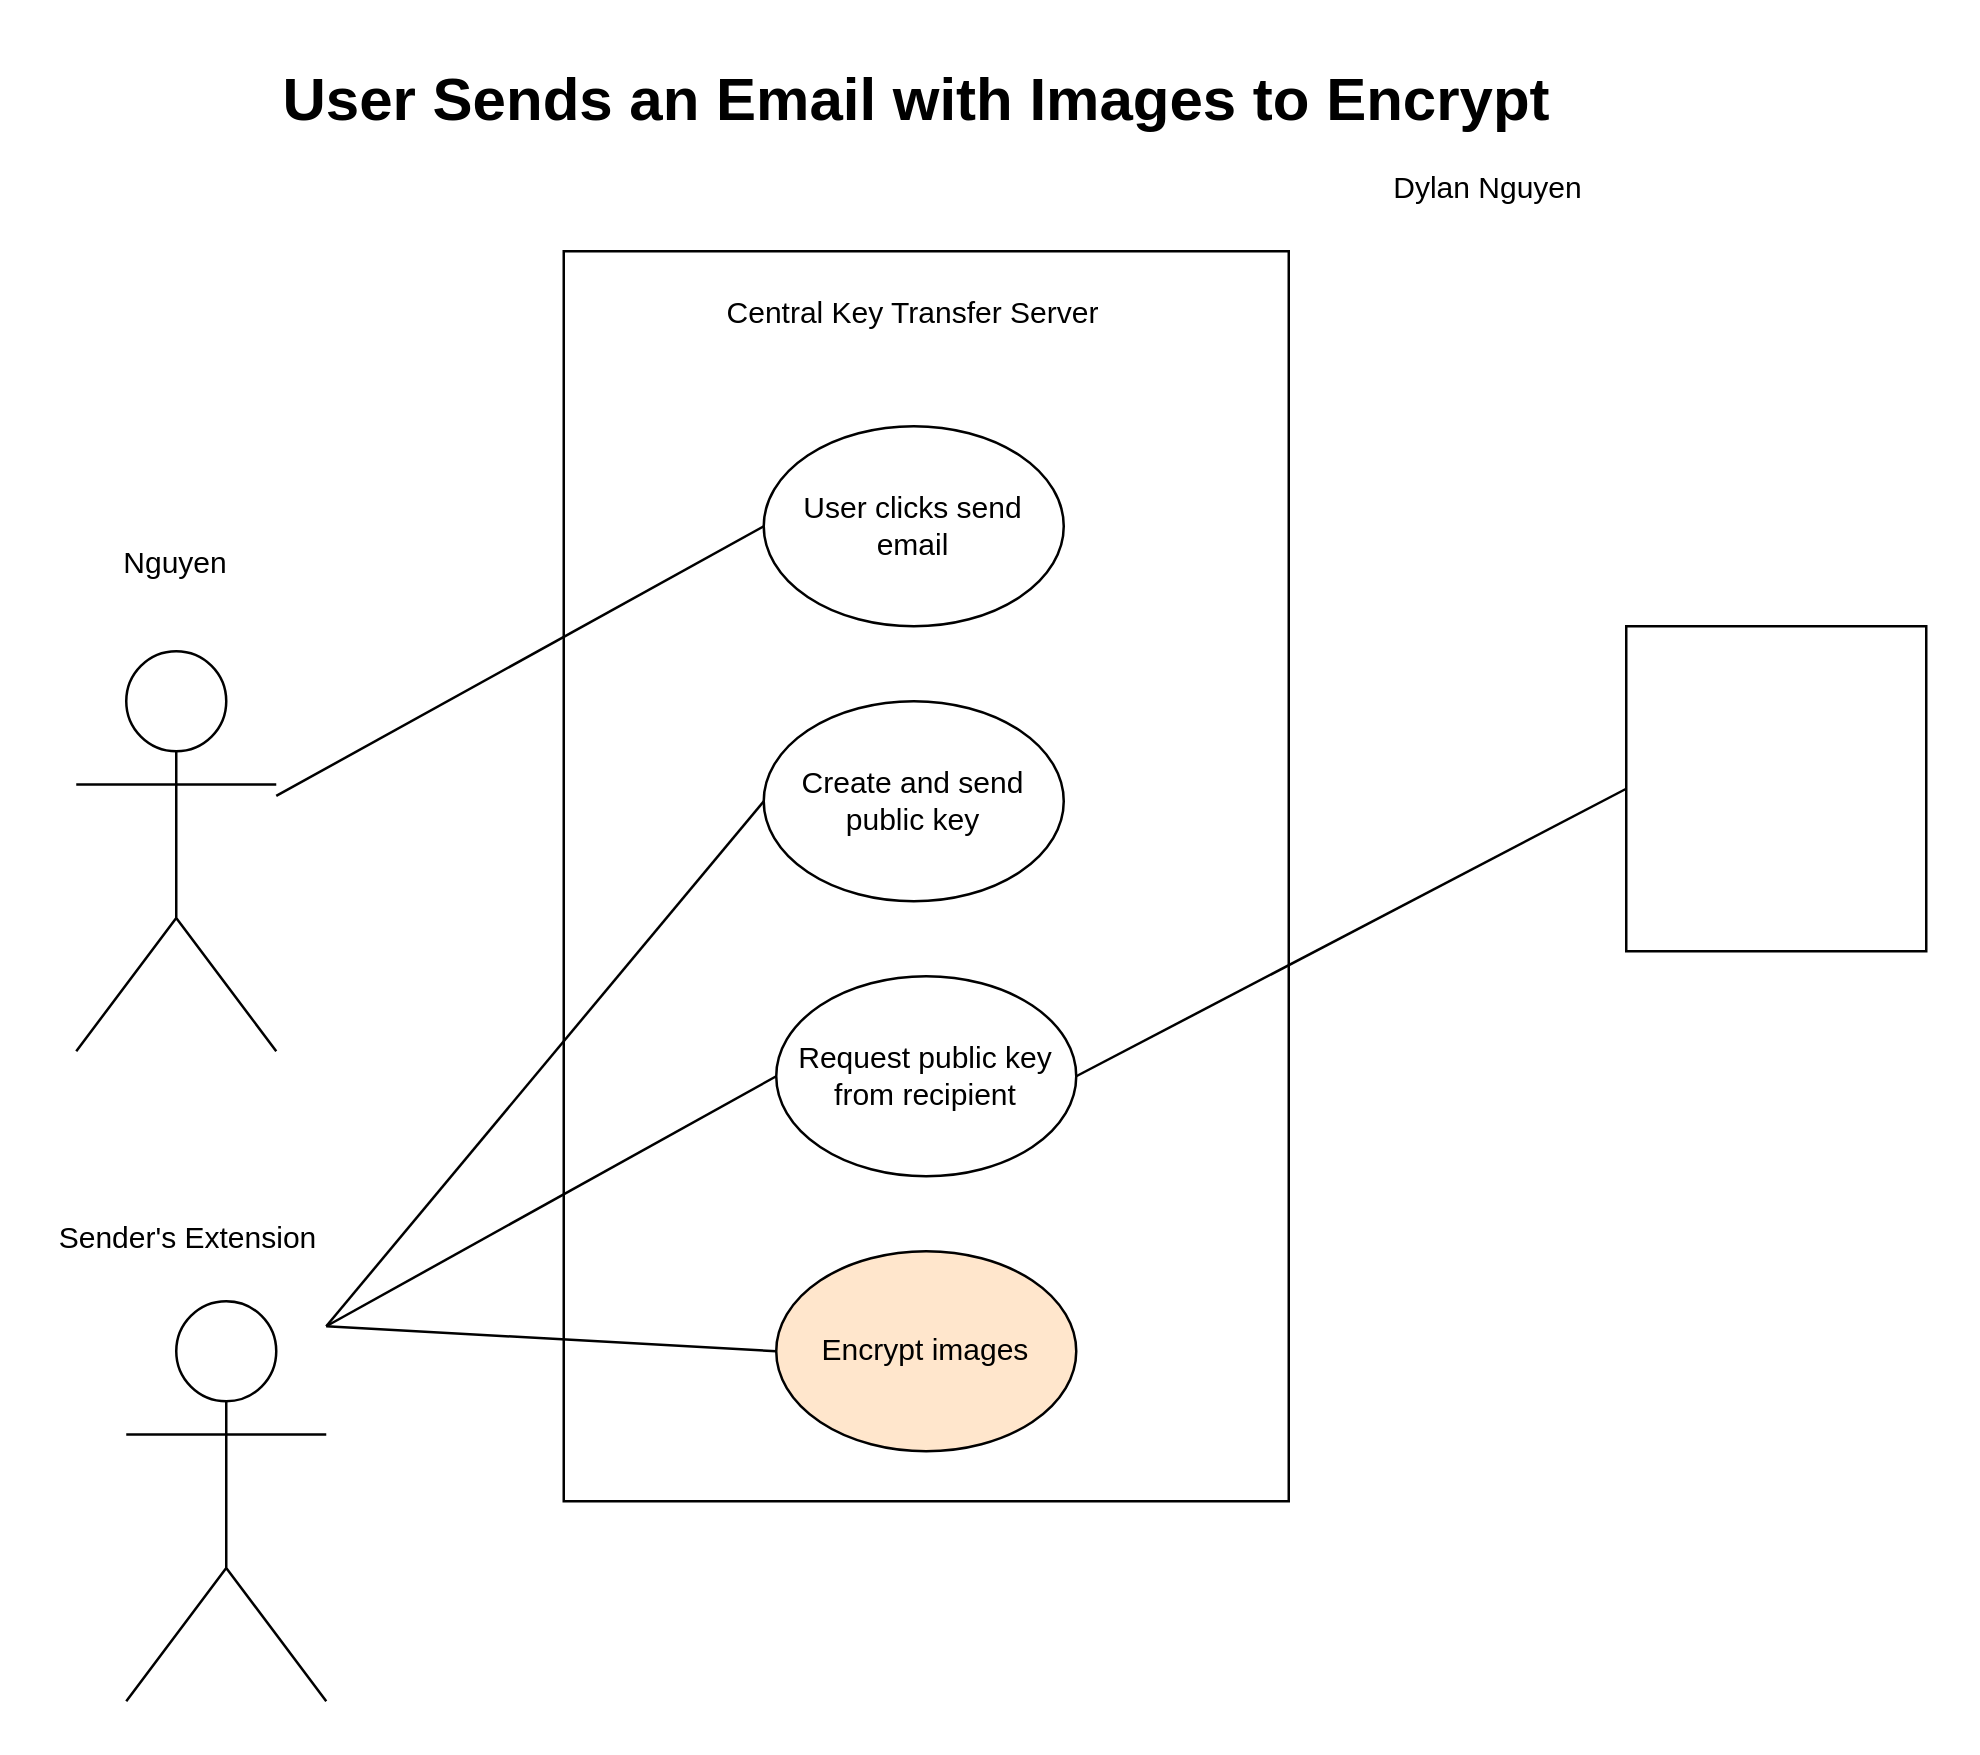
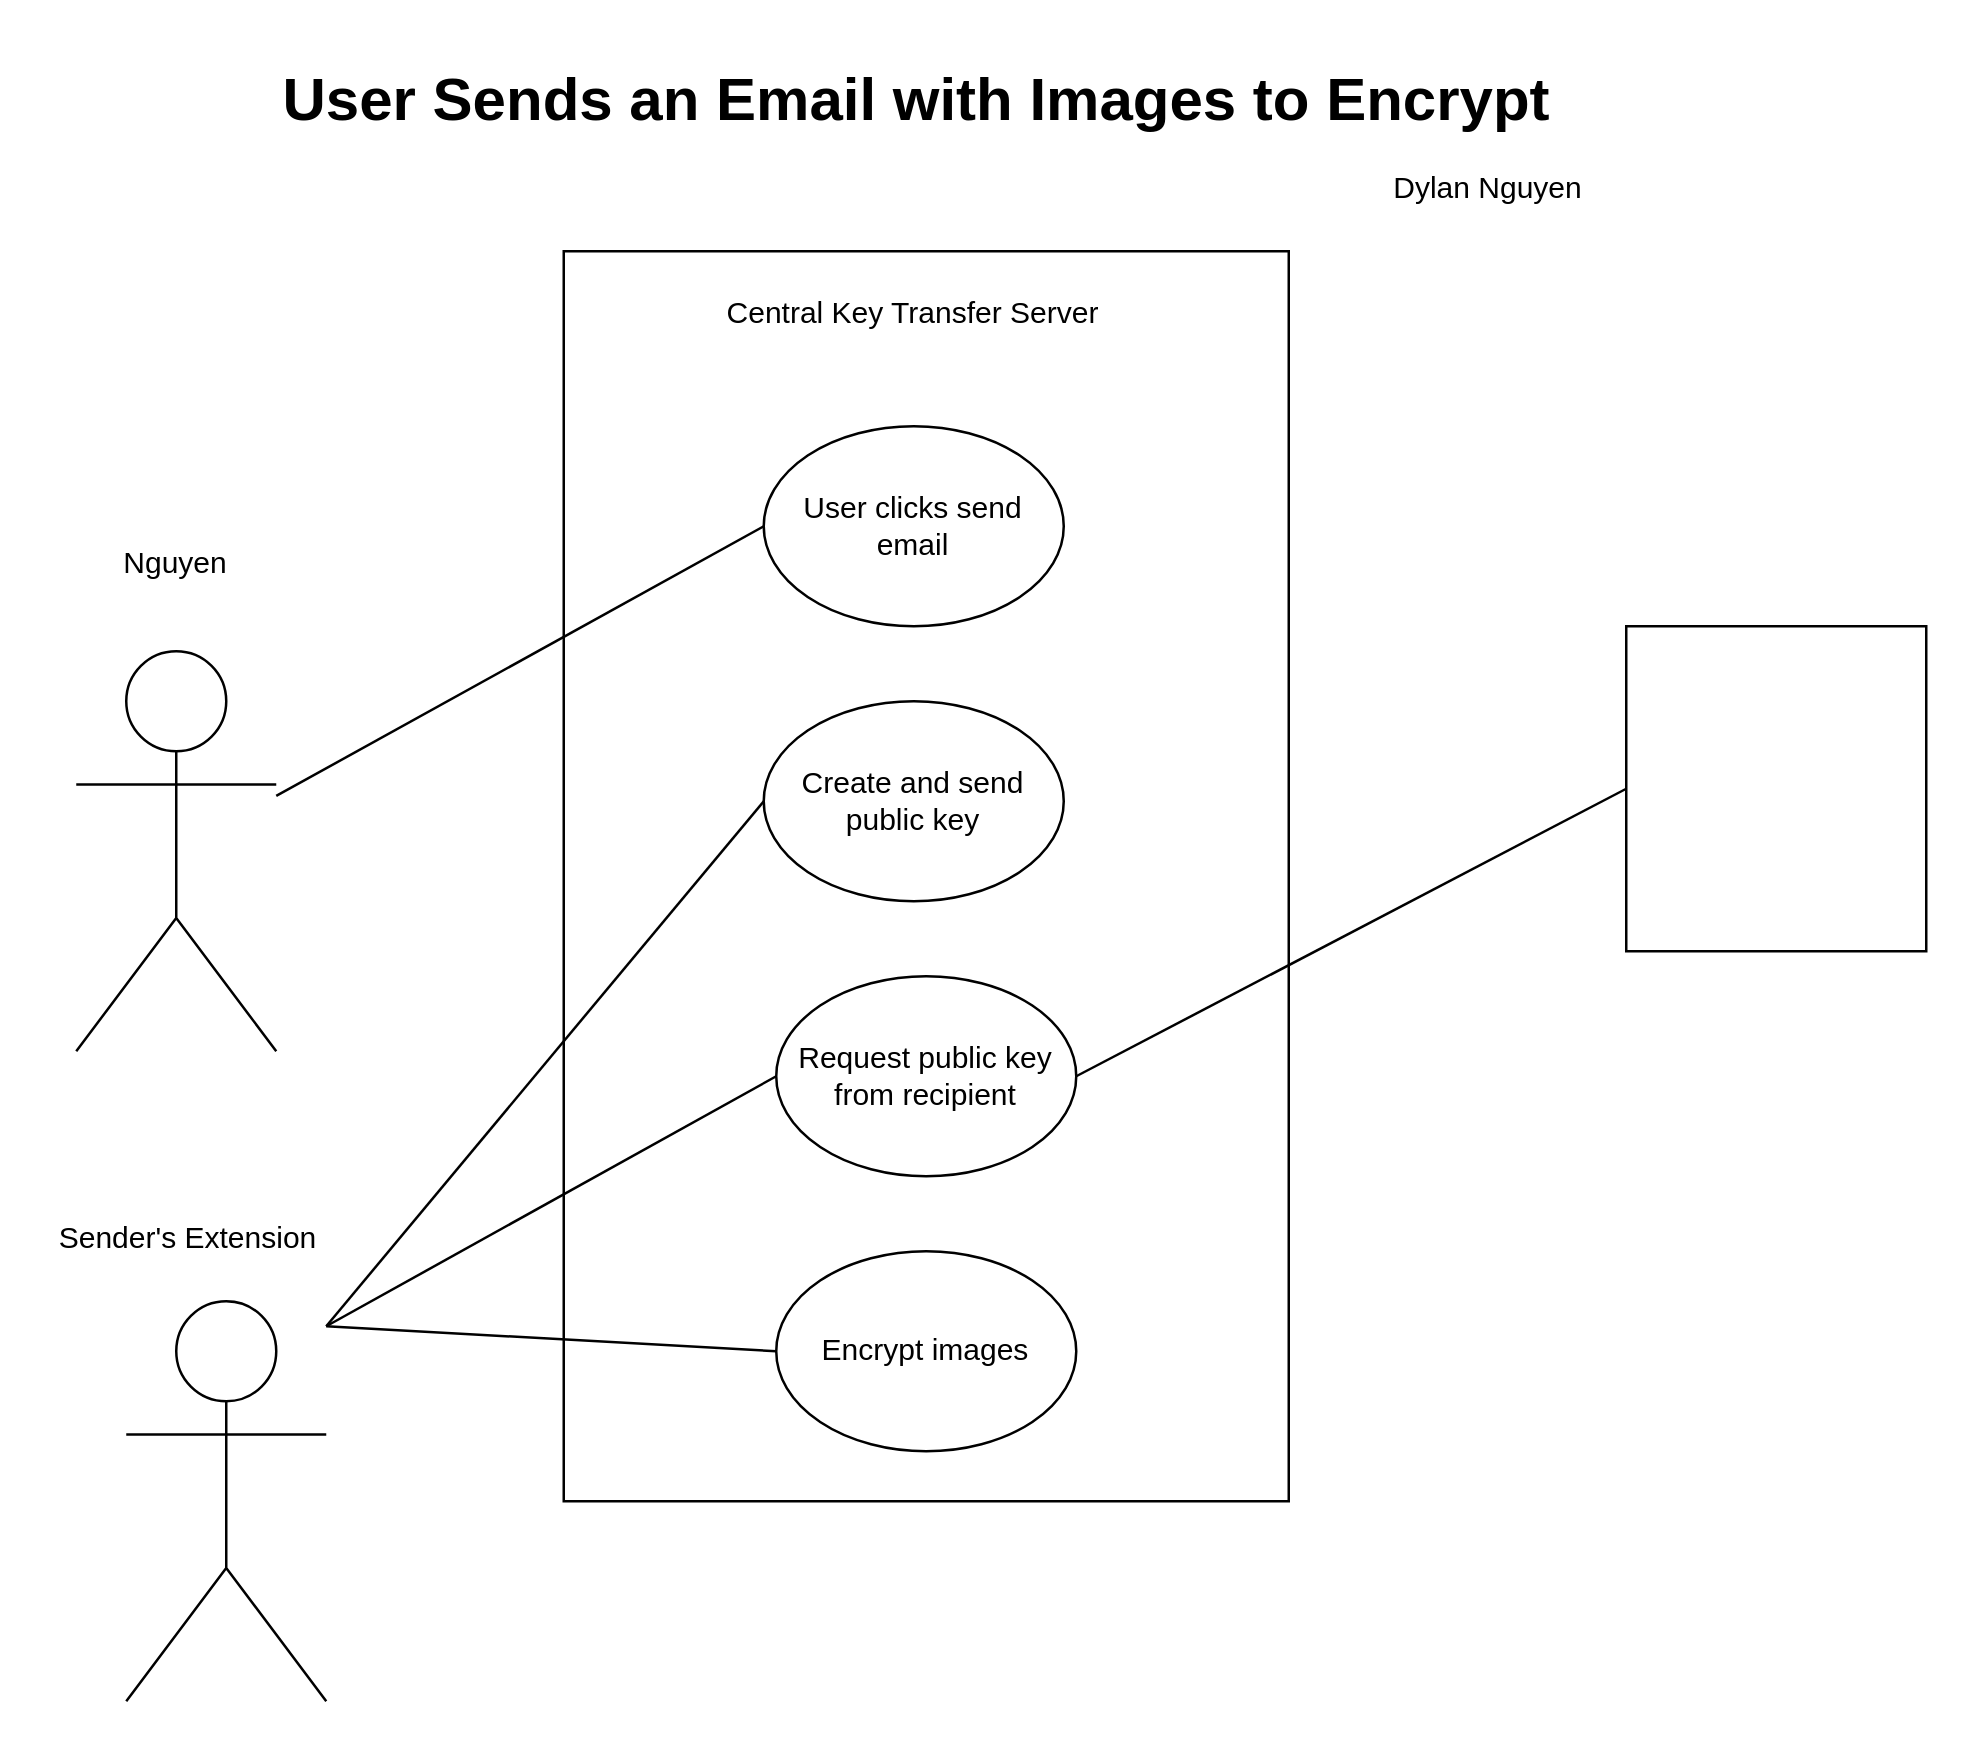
- <mxCell id="6" value="Encrypt images" style="ellipse;whiteSpace=wrap;html=1;fillColor=#ffe6cc;" parent="1" vertex="1"><mxGeometry x="310" y="500" width="120" height="80" as="geometry" /></mxCell>
+ <mxCell id="6" value="Encrypt images" style="ellipse;whiteSpace=wrap;html=1;" parent="1" vertex="1"><mxGeometry x="310" y="500" width="120" height="80" as="geometry" /></mxCell>
